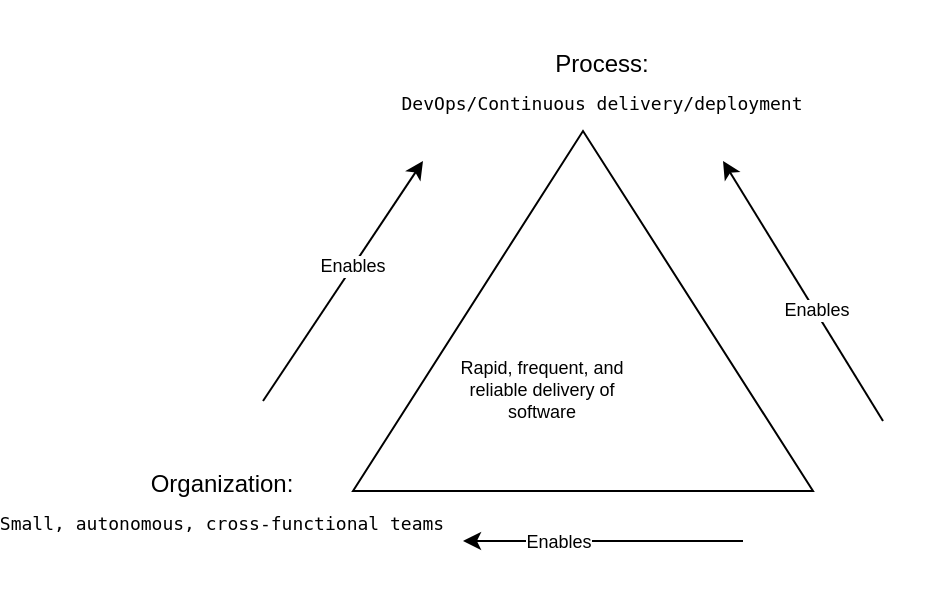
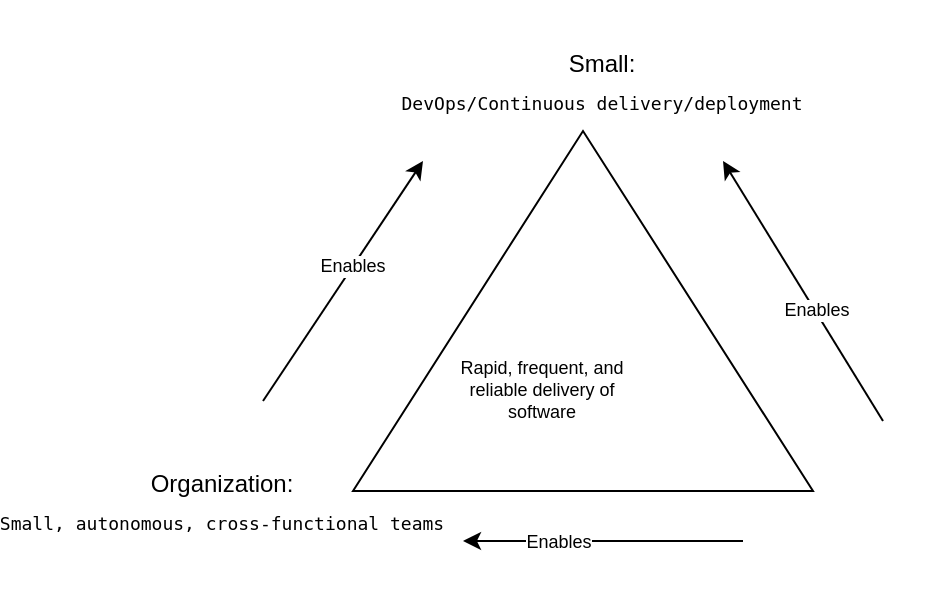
- <mxCell id="3" value="&lt;p style=&quot;line-height: 0&quot;&gt;Process:&lt;br&gt;&lt;/p&gt;&lt;pre&gt;&lt;font style=&quot;font-size: 9px&quot;&gt;DevOps/Continuous delivery/deployment&lt;/font&gt;&lt;/pre&gt;&lt;p&gt;&lt;/p&gt;" style="text;html=1;strokeColor=none;fillColor=none;align=center;verticalAlign=middle;whiteSpace=wrap;rounded=0;" vertex="1" parent="1"><mxGeometry x="190" y="20" width="200" height="50" as="geometry" /></mxCell>
+ <mxCell id="3" value="&lt;p style=&quot;line-height: 0&quot;&gt;Small:&lt;br&gt;&lt;/p&gt;&lt;pre&gt;&lt;font style=&quot;font-size: 9px&quot;&gt;DevOps/Continuous delivery/deployment&lt;/font&gt;&lt;/pre&gt;&lt;p&gt;&lt;/p&gt;" style="text;html=1;strokeColor=none;fillColor=none;align=center;verticalAlign=middle;whiteSpace=wrap;rounded=0;" vertex="1" parent="1"><mxGeometry x="190" y="20" width="200" height="50" as="geometry" /></mxCell>
